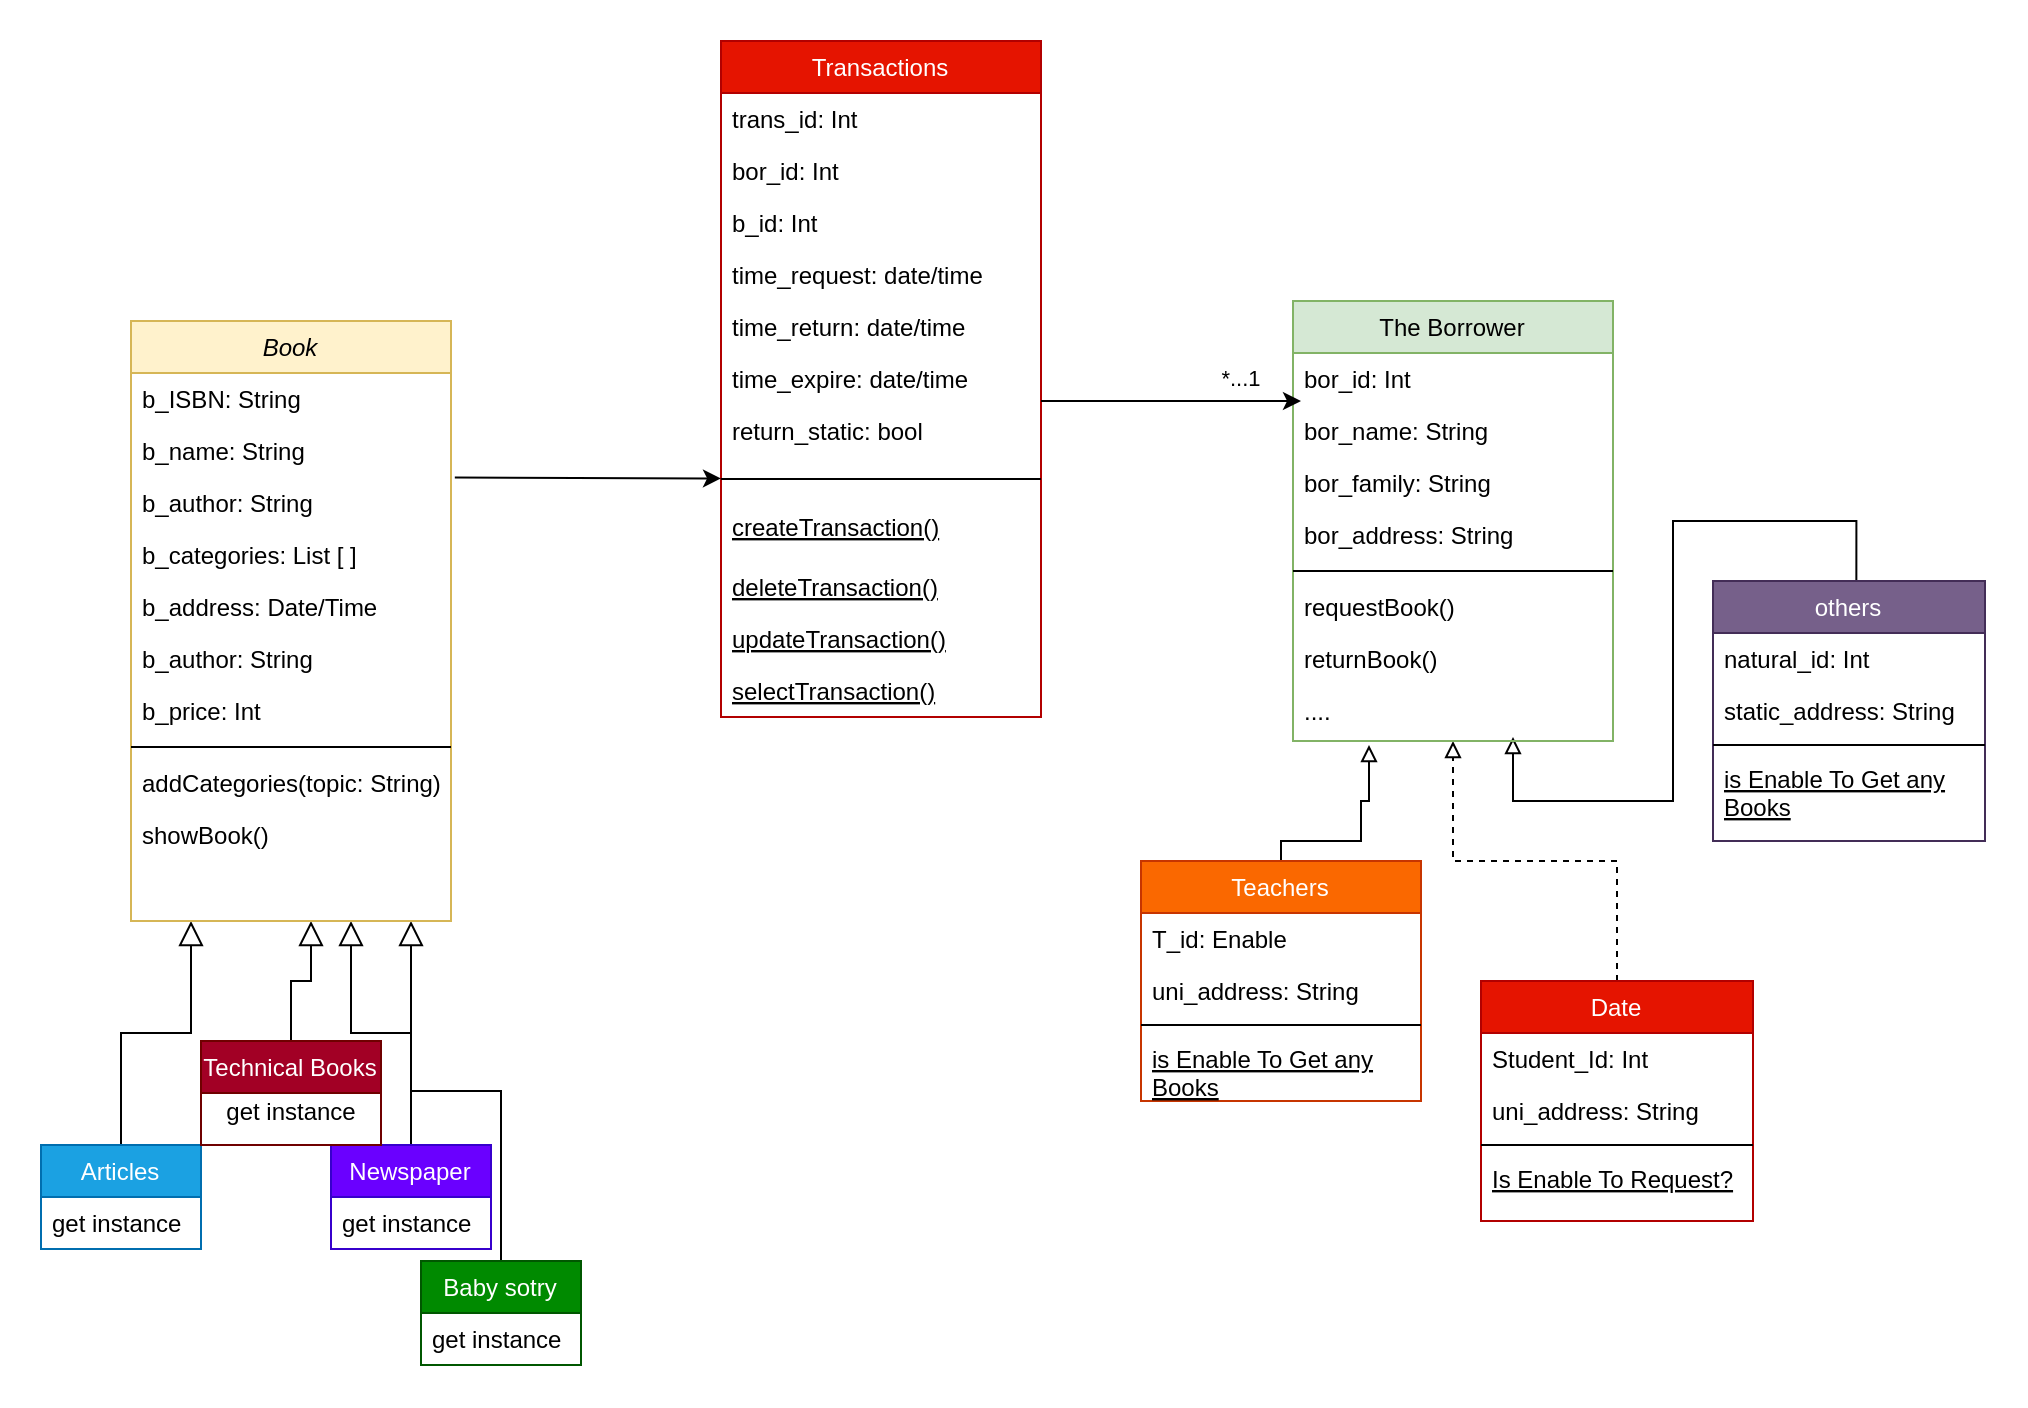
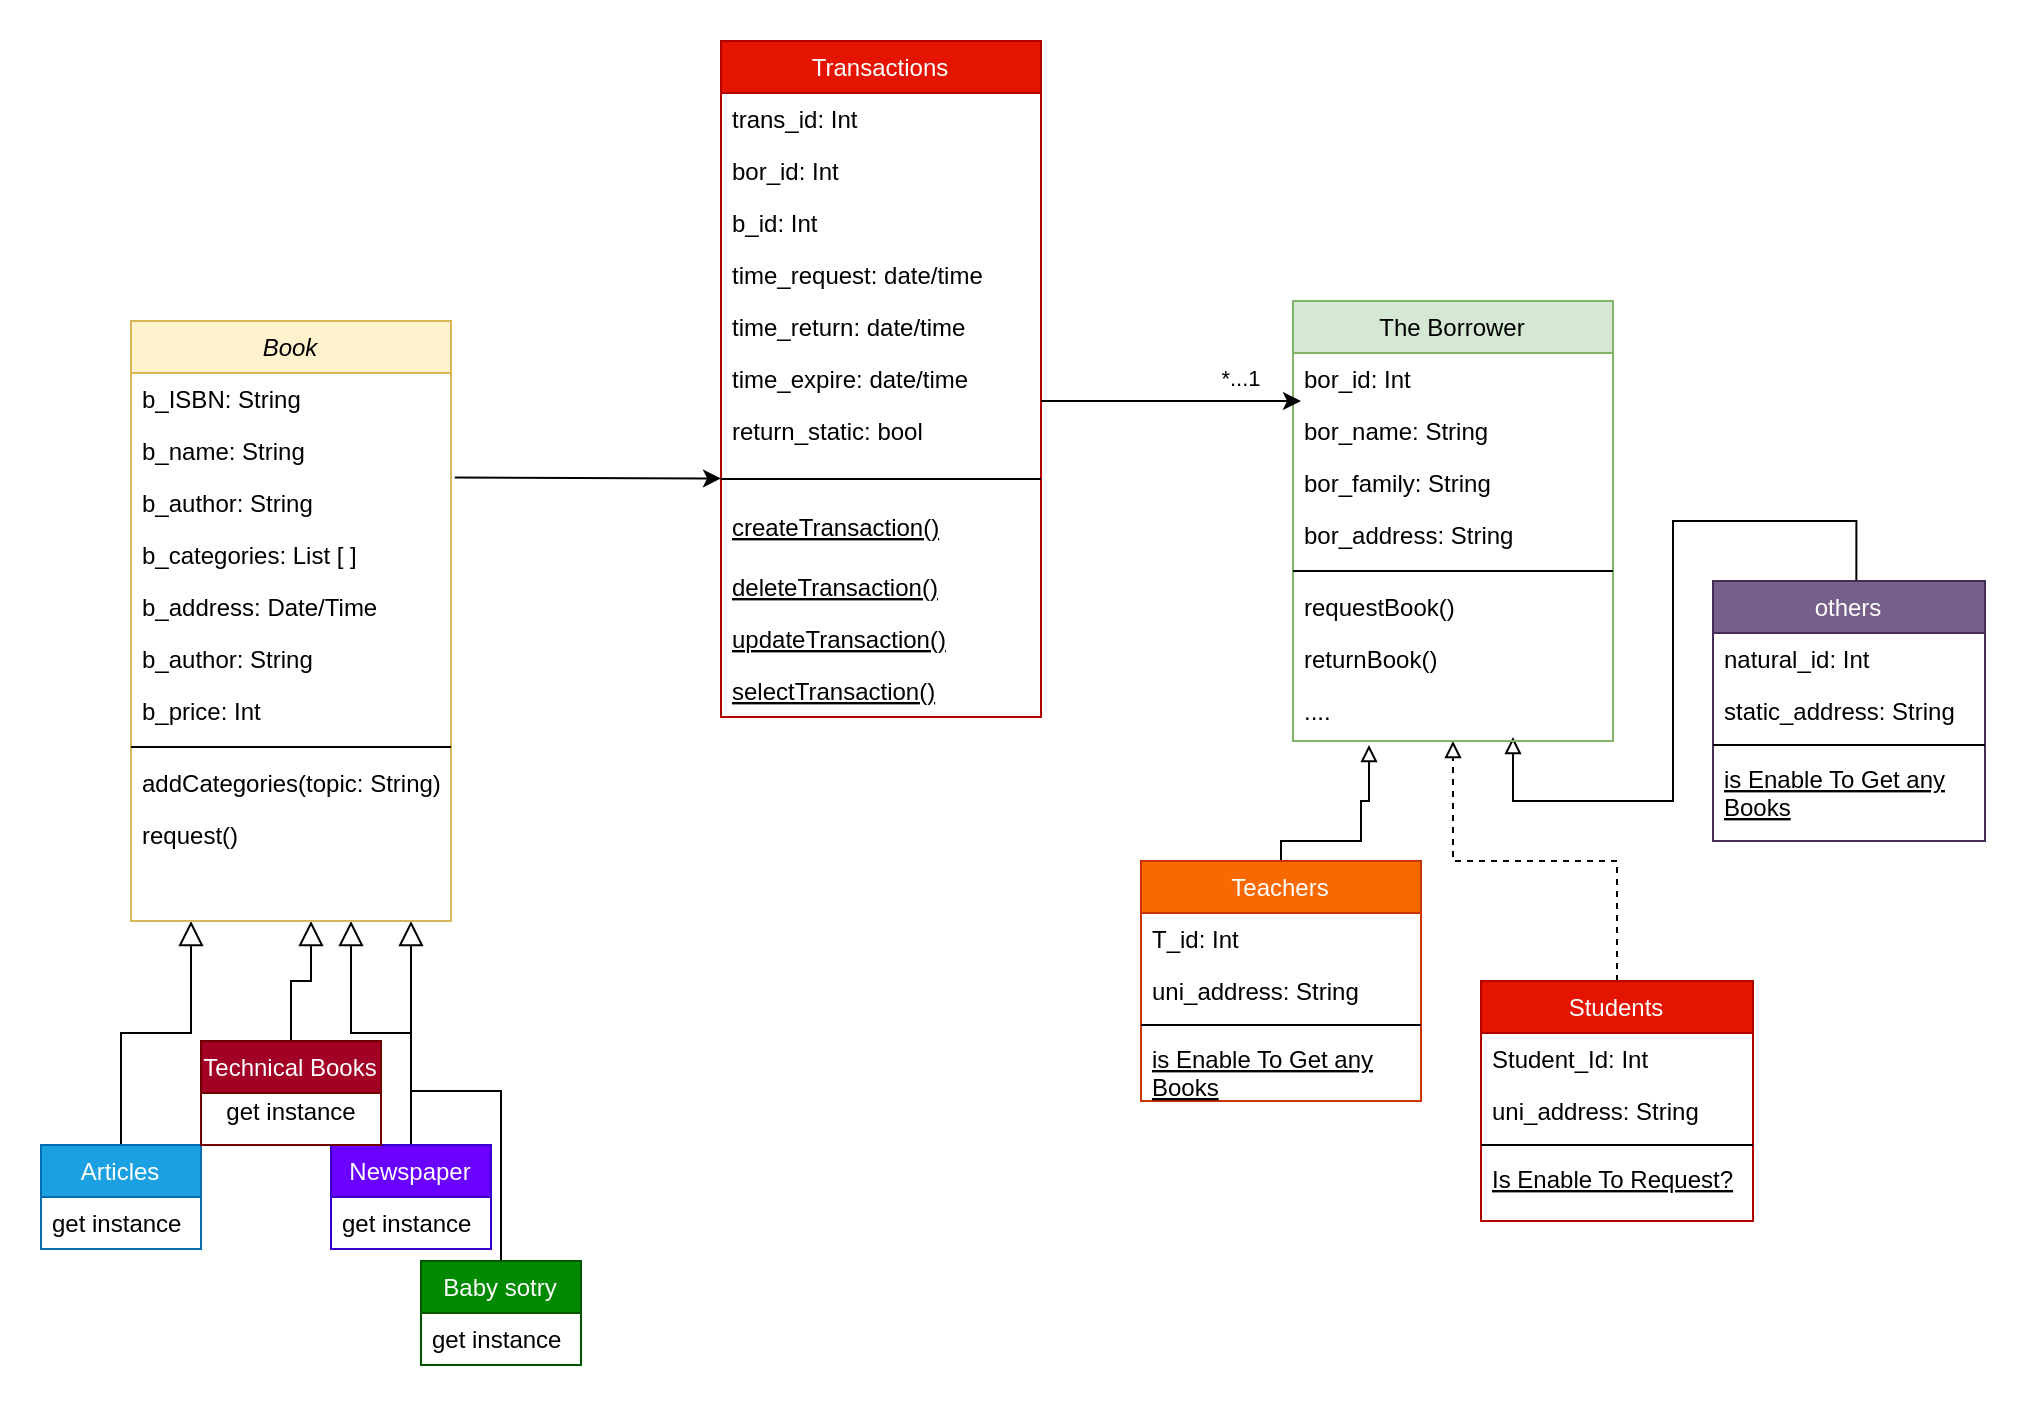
- <mxCell id="17" value="showBook()" style="text;align=left;verticalAlign=top;spacingLeft=4;spacingRight=4;overflow=hidden;rotatable=0;points=[[0,0.5],[1,0.5]];portConstraint=eastwest;" parent="7" vertex="1"><mxGeometry y="244" width="160" height="26" as="geometry" /></mxCell>
+ <mxCell id="17" value="request()" style="text;align=left;verticalAlign=top;spacingLeft=4;spacingRight=4;overflow=hidden;rotatable=0;points=[[0,0.5],[1,0.5]];portConstraint=eastwest;" parent="7" vertex="1"><mxGeometry y="244" width="160" height="26" as="geometry" /></mxCell>
- <mxCell id="46" value="T_id: Enable" style="text;align=left;verticalAlign=top;spacingLeft=4;spacingRight=4;overflow=hidden;rotatable=0;points=[[0,0.5],[1,0.5]];portConstraint=eastwest;" parent="45" vertex="1"><mxGeometry y="26" width="140" height="26" as="geometry" /></mxCell>
+ <mxCell id="46" value="T_id: Int" style="text;align=left;verticalAlign=top;spacingLeft=4;spacingRight=4;overflow=hidden;rotatable=0;points=[[0,0.5],[1,0.5]];portConstraint=eastwest;" parent="45" vertex="1"><mxGeometry y="26" width="140" height="26" as="geometry" /></mxCell>
- <mxCell id="40" value="Date" style="swimlane;fontStyle=0;align=center;verticalAlign=top;childLayout=stackLayout;horizontal=1;startSize=26;horizontalStack=0;resizeParent=1;resizeLast=0;collapsible=1;marginBottom=0;rounded=0;shadow=0;strokeWidth=1;fillColor=#e51400;strokeColor=#B20000;fontColor=#ffffff;" parent="1" vertex="1"><mxGeometry x="740" y="490" width="136" height="120" as="geometry"><mxRectangle x="130" y="380" width="160" height="26" as="alternateBounds" /></mxGeometry></mxCell>
+ <mxCell id="40" value="Students" style="swimlane;fontStyle=0;align=center;verticalAlign=top;childLayout=stackLayout;horizontal=1;startSize=26;horizontalStack=0;resizeParent=1;resizeLast=0;collapsible=1;marginBottom=0;rounded=0;shadow=0;strokeWidth=1;fillColor=#e51400;strokeColor=#B20000;fontColor=#ffffff;" parent="1" vertex="1"><mxGeometry x="740" y="490" width="136" height="120" as="geometry"><mxRectangle x="130" y="380" width="160" height="26" as="alternateBounds" /></mxGeometry></mxCell>
